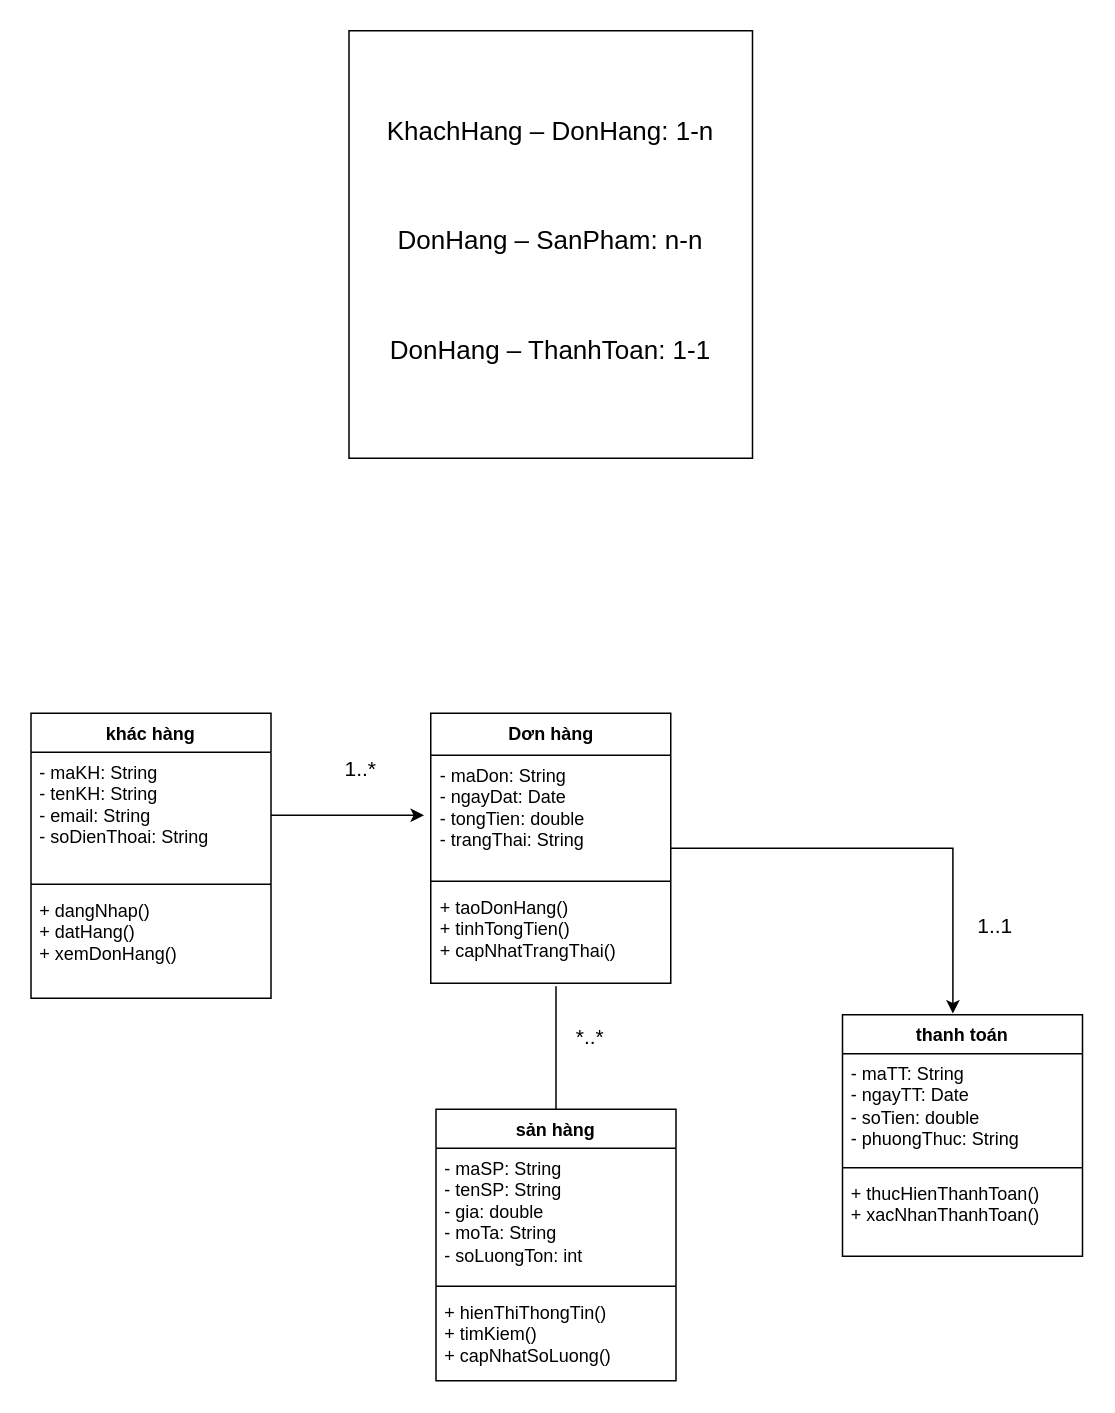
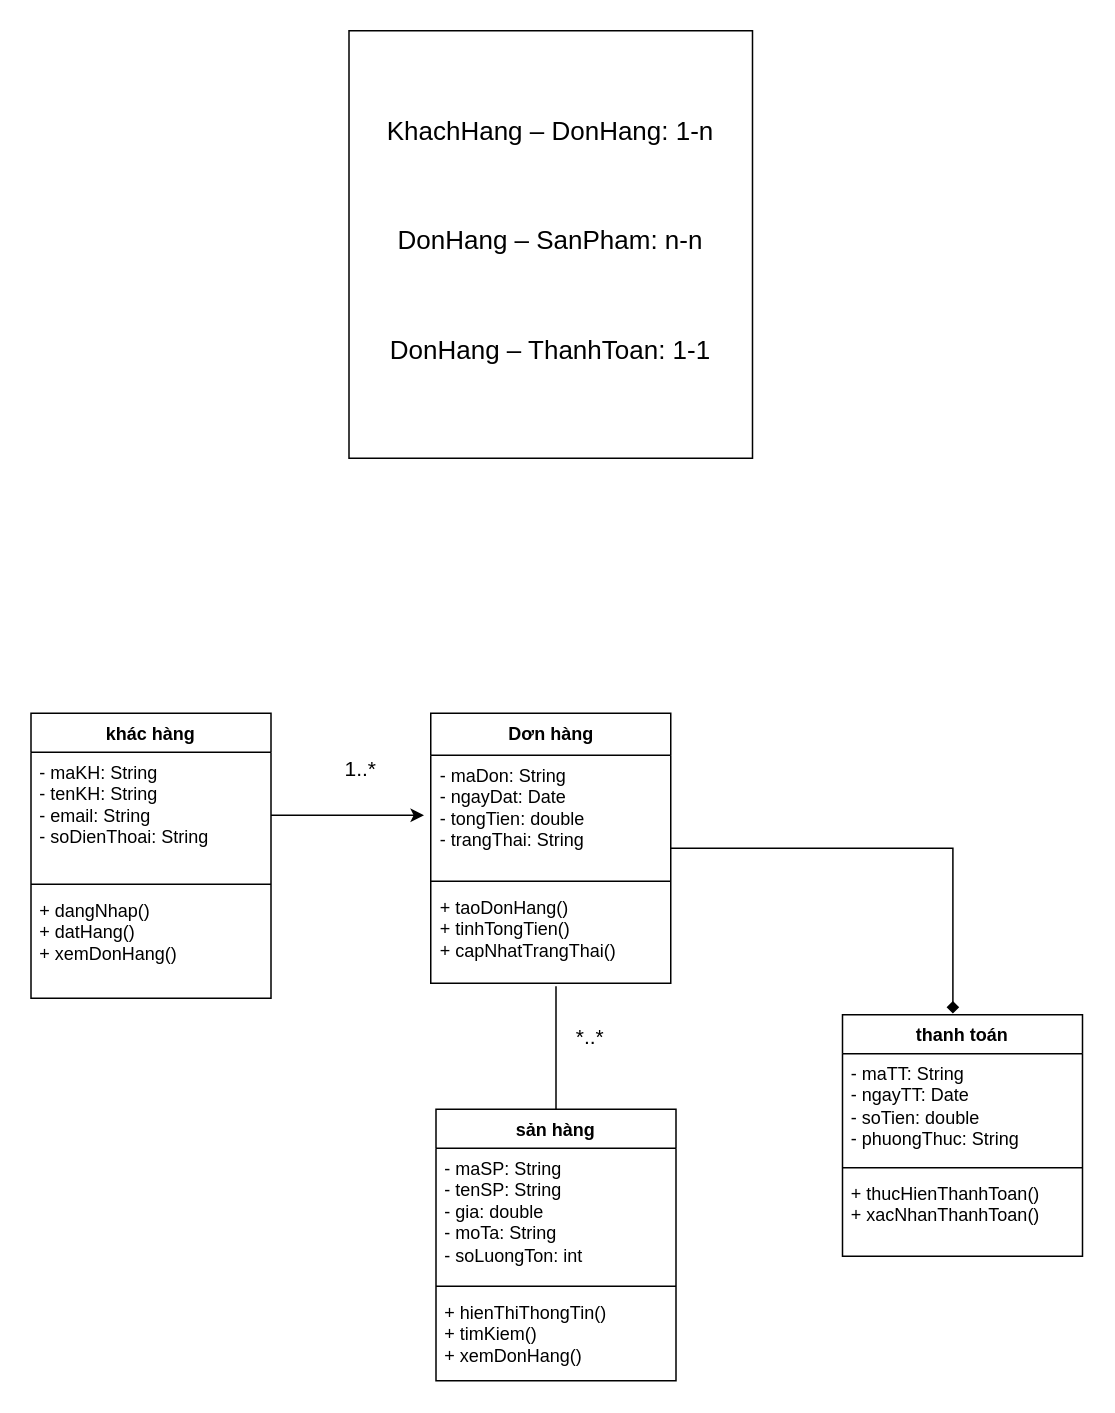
- <mxCell id="22" value="1..1" style="text;html=1;whiteSpace=wrap;strokeColor=none;fillColor=none;align=center;verticalAlign=middle;rounded=0;fontSize=14;" parent="1" vertex="1"><mxGeometry x="633" y="602" width="60" height="30" as="geometry" /></mxCell>
- <mxCell id="23" style="edgeStyle=orthogonalEdgeStyle;rounded=0;orthogonalLoop=1;jettySize=auto;html=1;entryX=0.46;entryY=-0.005;entryDx=0;entryDy=0;entryPerimeter=0;" parent="1" source="5" target="18" edge="1"><mxGeometry relative="1" as="geometry" /></mxCell>
+ <mxCell id="23" style="edgeStyle=orthogonalEdgeStyle;rounded=0;orthogonalLoop=1;jettySize=auto;html=1;entryX=0.46;entryY=-0.005;entryDx=0;entryDy=0;entryPerimeter=0;endArrow=diamond;" parent="1" source="5" target="18" edge="1"><mxGeometry relative="1" as="geometry" /></mxCell>
- <mxCell id="17" value="&lt;div&gt;+ hienThiThongTin()&amp;nbsp;&amp;nbsp;&lt;/div&gt;&lt;div&gt;+ timKiem()&amp;nbsp; &amp;nbsp; &amp;nbsp; &amp;nbsp; &amp;nbsp;&amp;nbsp;&lt;/div&gt;&lt;div&gt;+ capNhatSoLuong()&lt;/div&gt;" style="text;strokeColor=none;fillColor=none;align=left;verticalAlign=top;spacingLeft=4;spacingRight=4;overflow=hidden;rotatable=0;points=[[0,0.5],[1,0.5]];portConstraint=eastwest;whiteSpace=wrap;html=1;" parent="14" vertex="1"><mxGeometry y="122" width="160" height="59" as="geometry" /></mxCell>
+ <mxCell id="17" value="&lt;div&gt;+ hienThiThongTin()&amp;nbsp;&amp;nbsp;&lt;/div&gt;&lt;div&gt;+ timKiem()&amp;nbsp; &amp;nbsp; &amp;nbsp; &amp;nbsp; &amp;nbsp;&amp;nbsp;&lt;/div&gt;&lt;div&gt;+ xemDonHang()&lt;/div&gt;" style="text;strokeColor=none;fillColor=none;align=left;verticalAlign=top;spacingLeft=4;spacingRight=4;overflow=hidden;rotatable=0;points=[[0,0.5],[1,0.5]];portConstraint=eastwest;whiteSpace=wrap;html=1;" parent="14" vertex="1"><mxGeometry y="122" width="160" height="59" as="geometry" /></mxCell>
